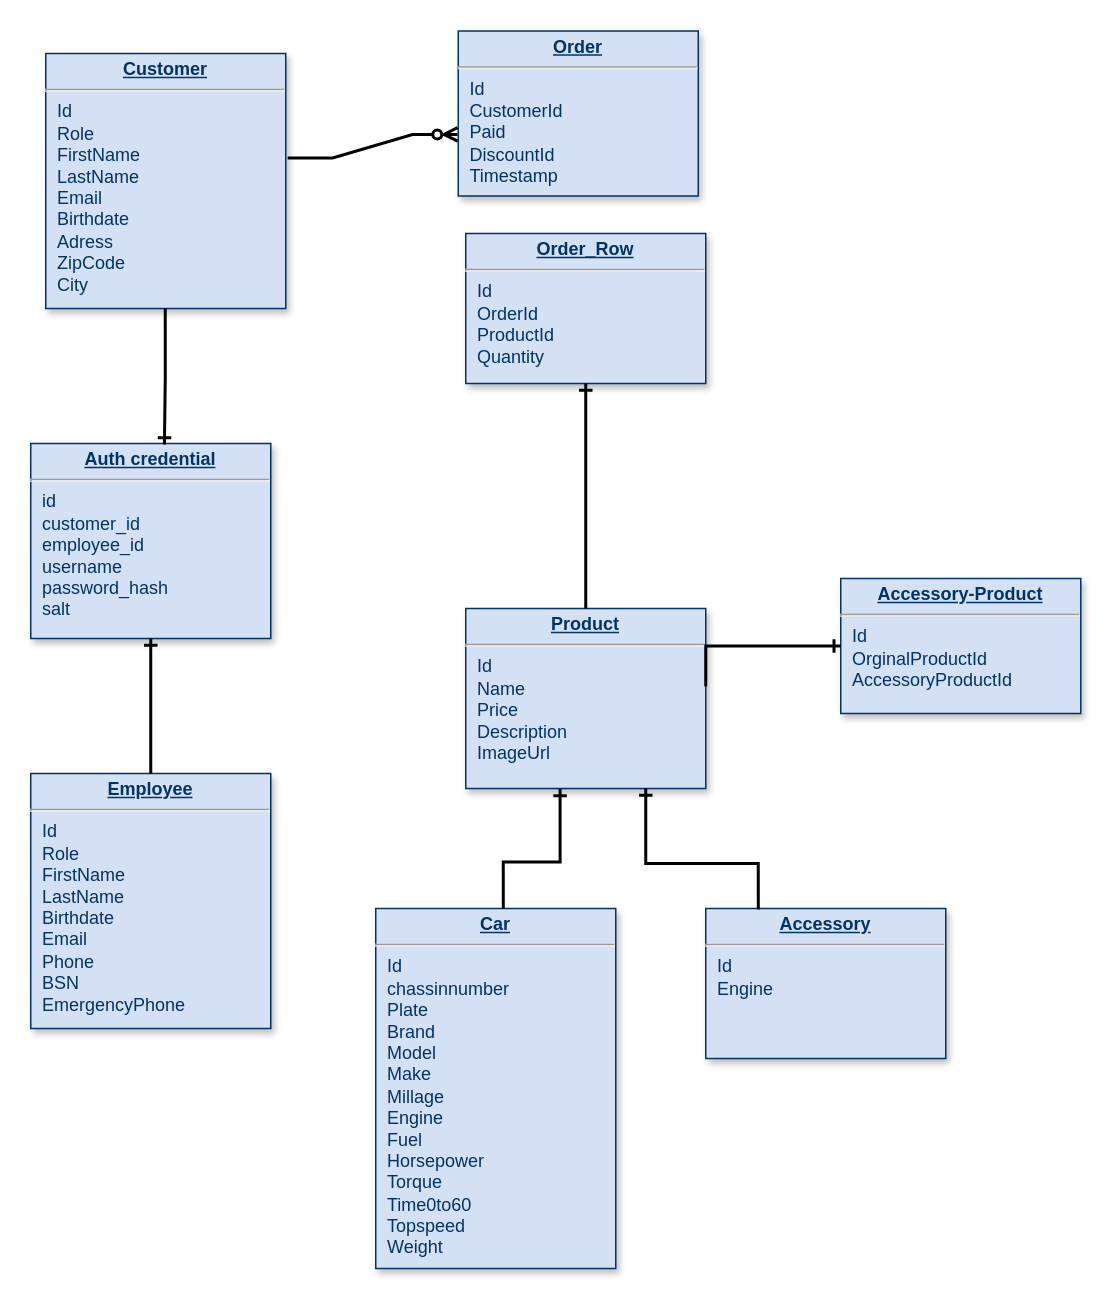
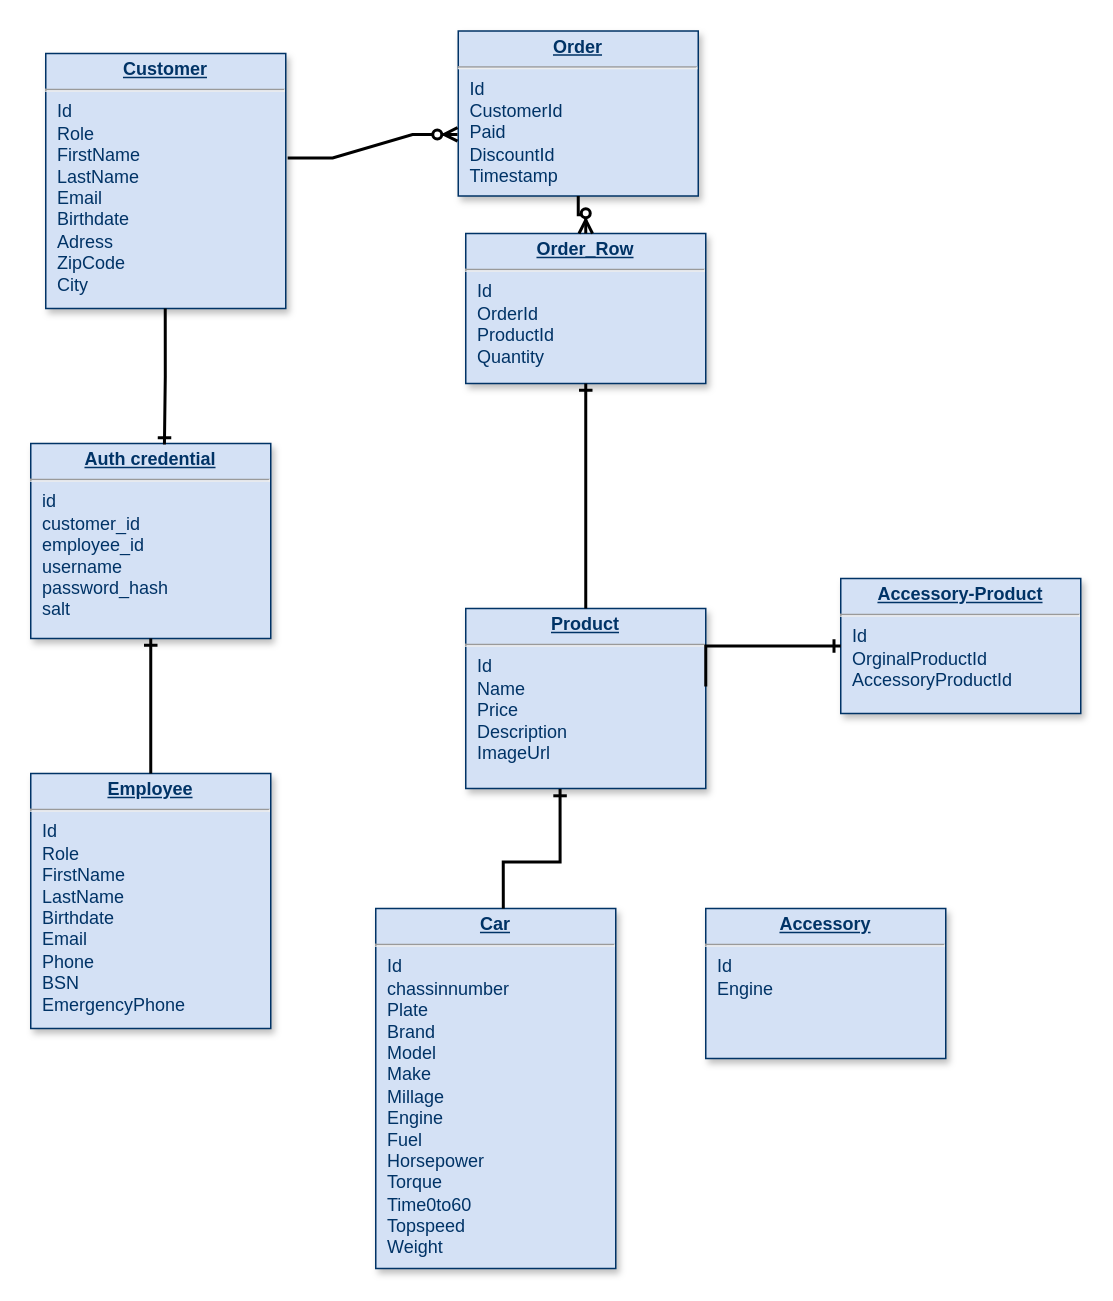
+ <mxCell id="10" value="" style="edgeStyle=orthogonalEdgeStyle;fontSize=12;html=1;endArrow=ERzeroToMany;endFill=1;rounded=0;strokeWidth=2;exitX=0.5;exitY=1;exitDx=0;exitDy=0;entryX=0.5;entryY=0;entryDx=0;entryDy=0;" edge="1" parent="1" source="2" target="9"><mxGeometry width="100" height="100" relative="1" as="geometry"><mxPoint x="373" y="185.73" as="sourcePoint" /><mxPoint x="400" y="195" as="targetPoint" /></mxGeometry></mxCell>
- <mxCell id="16" value="" style="edgeStyle=orthogonalEdgeStyle;fontSize=12;html=1;endArrow=ERone;endFill=1;rounded=0;strokeWidth=2;exitX=0.219;exitY=0.006;exitDx=0;exitDy=0;entryX=0.75;entryY=1;entryDx=0;entryDy=0;exitPerimeter=0;" edge="1" parent="1" source="15" target="11"><mxGeometry width="100" height="100" relative="1" as="geometry"><mxPoint x="505" y="581.96" as="sourcePoint" /><mxPoint x="595" y="575" as="targetPoint" /><Array as="points"><mxPoint x="505" y="575" /><mxPoint x="430" y="575" /></Array></mxGeometry></mxCell>
